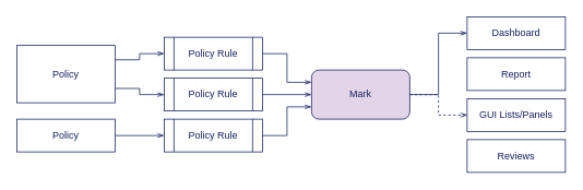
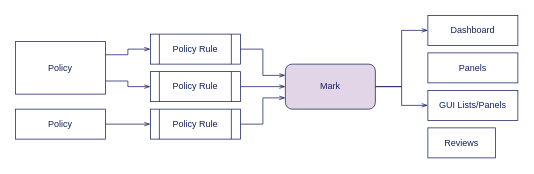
- <mxCell id="12" value="Report" style="rounded=0;whiteSpace=wrap;html=1;fillColor=#ffffff;fontColor=#14205F;strokeColor=#14205F;" parent="1" vertex="1"><mxGeometry x="570" y="70" width="120" height="40" as="geometry" /></mxCell>
+ <mxCell id="12" value="Panels" style="rounded=0;whiteSpace=wrap;html=1;fillColor=#ffffff;fontColor=#14205F;strokeColor=#14205F;" parent="1" vertex="1"><mxGeometry x="570" y="70" width="120" height="40" as="geometry" /></mxCell>
- <mxCell id="5" style="edgeStyle=orthogonalEdgeStyle;curved=0;rounded=0;html=1;exitX=1;exitY=0.5;exitDx=0;exitDy=0;entryX=0;entryY=0.5;entryDx=0;entryDy=0;endArrow=openThin;fillColor=#ffffff;strokeColor=#14205F;dashed=1;" parent="1" source="6" target="13" edge="1"><mxGeometry relative="1" as="geometry" /></mxCell>
+ <mxCell id="5" style="edgeStyle=orthogonalEdgeStyle;curved=0;rounded=0;html=1;exitX=1;exitY=0.5;exitDx=0;exitDy=0;entryX=0;entryY=0.5;entryDx=0;entryDy=0;endArrow=openThin;fillColor=#ffffff;strokeColor=#14205F;" parent="1" source="6" target="13" edge="1"><mxGeometry relative="1" as="geometry" /></mxCell>
- <mxCell id="19" value="Reviews" style="rounded=0;whiteSpace=wrap;html=1;fillColor=#ffffff;fontColor=#14205F;strokeColor=#14205F;" vertex="1" parent="1"><mxGeometry x="570" y="170" width="120" height="40" as="geometry" /></mxCell>
+ <mxCell id="19" value="Reviews" style="rounded=0;whiteSpace=wrap;html=1;fillColor=#ffffff;fontColor=#14205F;strokeColor=#14205F;" vertex="1" parent="1"><mxGeometry x="570" y="170" width="90" height="40" as="geometry" /></mxCell>
